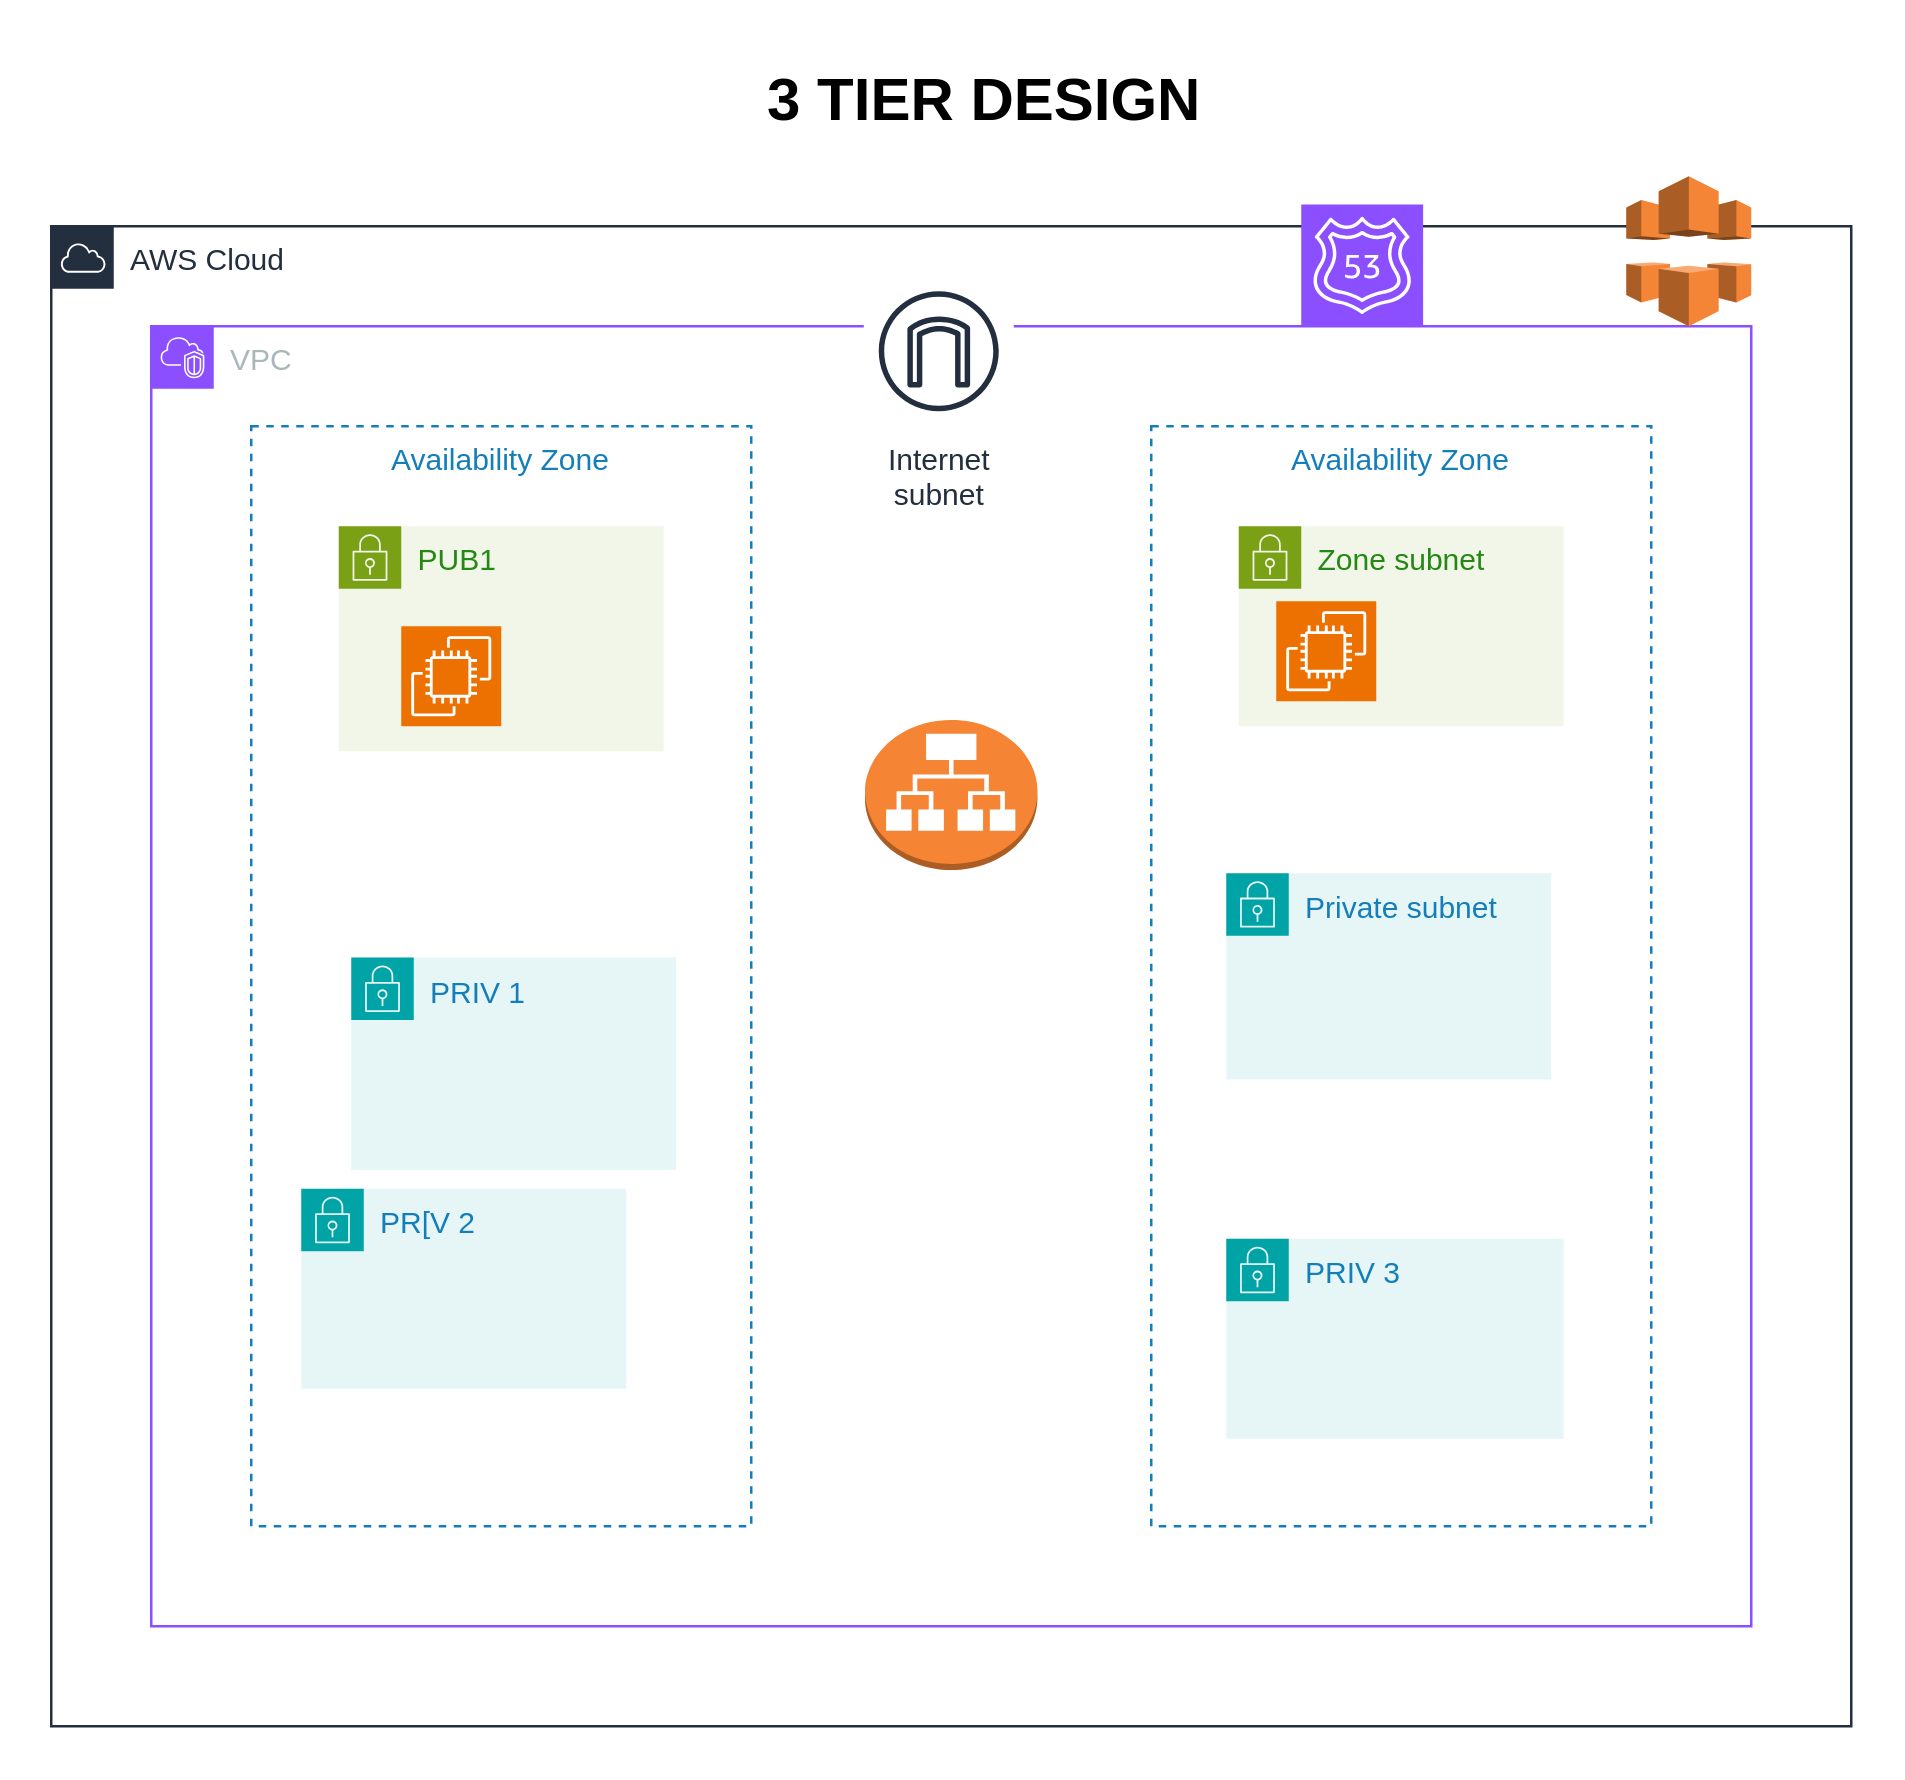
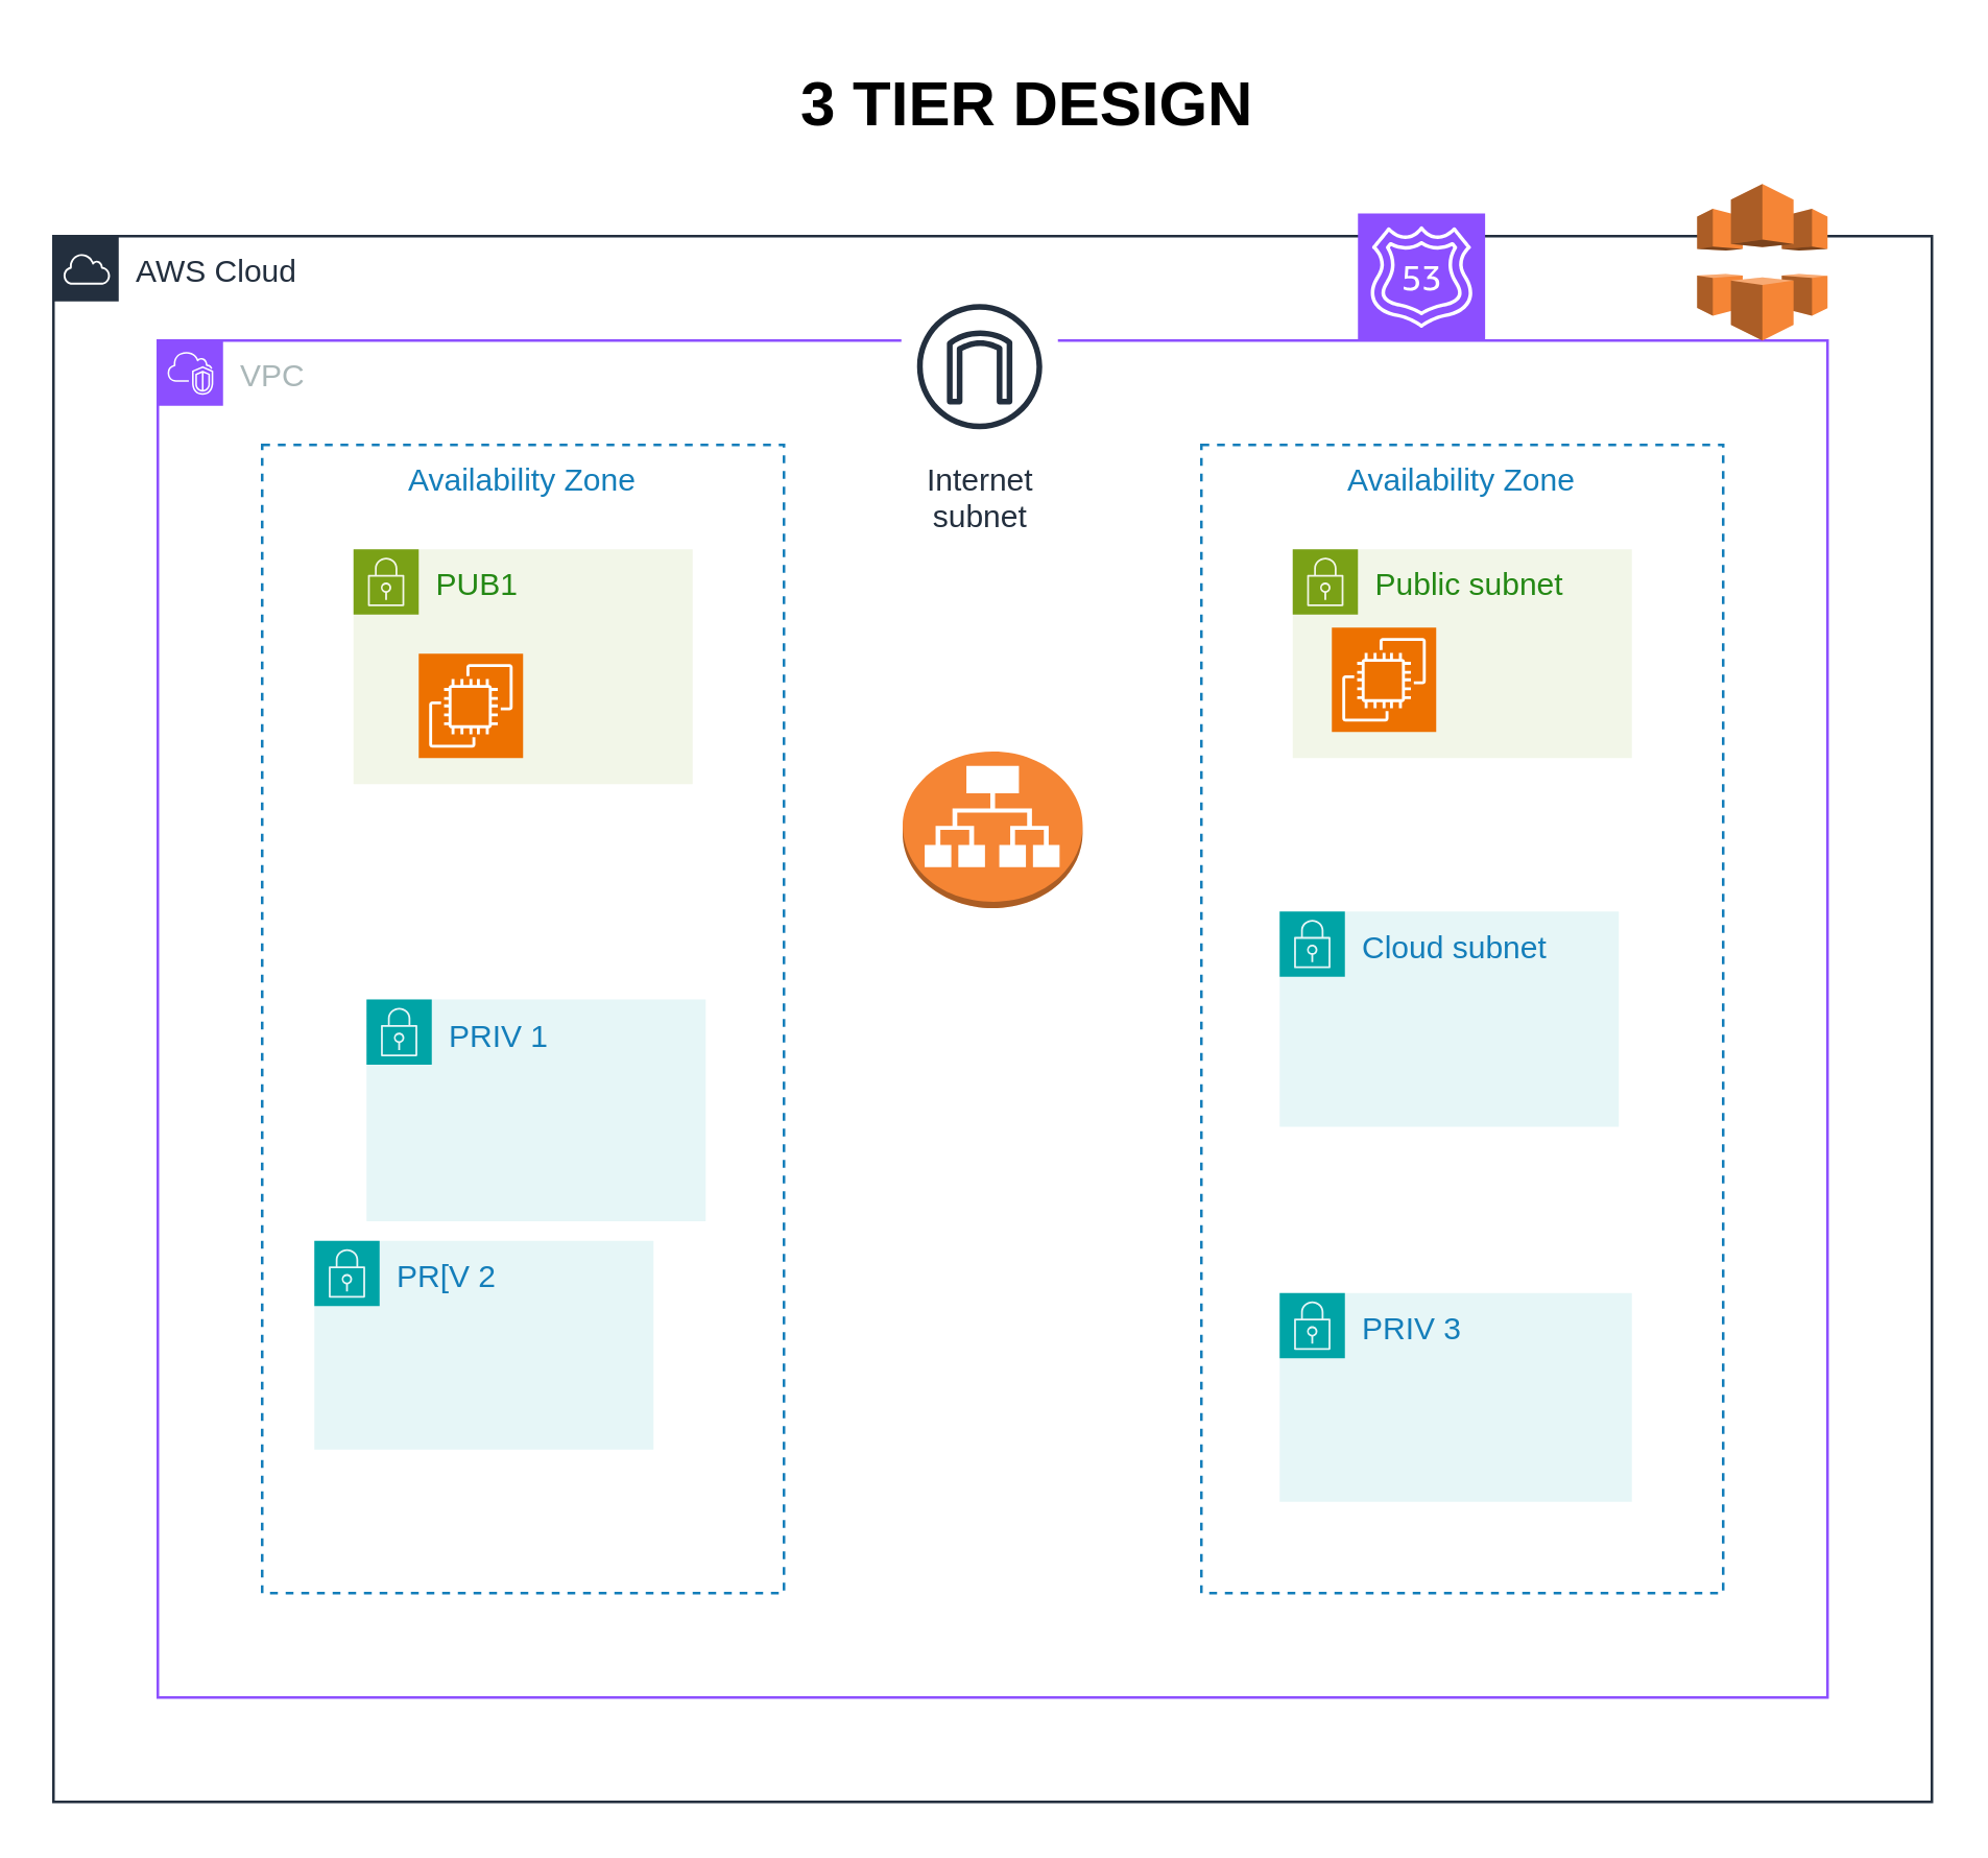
- <mxCell id="11" value="Zone subnet" style="points=[[0,0],[0.25,0],[0.5,0],[0.75,0],[1,0],[1,0.25],[1,0.5],[1,0.75],[1,1],[0.75,1],[0.5,1],[0.25,1],[0,1],[0,0.75],[0,0.5],[0,0.25]];outlineConnect=0;gradientColor=none;html=1;whiteSpace=wrap;fontSize=12;fontStyle=0;container=1;pointerEvents=0;collapsible=0;recursiveResize=0;shape=mxgraph.aws4.group;grIcon=mxgraph.aws4.group_security_group;grStroke=0;strokeColor=#7AA116;fillColor=#F2F6E8;verticalAlign=top;align=left;spacingLeft=30;fontColor=#248814;dashed=0;" parent="5" vertex="1"><mxGeometry x="435" y="80" width="130" height="80" as="geometry" /></mxCell>
+ <mxCell id="11" value="Public subnet" style="points=[[0,0],[0.25,0],[0.5,0],[0.75,0],[1,0],[1,0.25],[1,0.5],[1,0.75],[1,1],[0.75,1],[0.5,1],[0.25,1],[0,1],[0,0.75],[0,0.5],[0,0.25]];outlineConnect=0;gradientColor=none;html=1;whiteSpace=wrap;fontSize=12;fontStyle=0;container=1;pointerEvents=0;collapsible=0;recursiveResize=0;shape=mxgraph.aws4.group;grIcon=mxgraph.aws4.group_security_group;grStroke=0;strokeColor=#7AA116;fillColor=#F2F6E8;verticalAlign=top;align=left;spacingLeft=30;fontColor=#248814;dashed=0;" parent="5" vertex="1"><mxGeometry x="435" y="80" width="130" height="80" as="geometry" /></mxCell>
- <mxCell id="12" value="Private subnet" style="points=[[0,0],[0.25,0],[0.5,0],[0.75,0],[1,0],[1,0.25],[1,0.5],[1,0.75],[1,1],[0.75,1],[0.5,1],[0.25,1],[0,1],[0,0.75],[0,0.5],[0,0.25]];outlineConnect=0;gradientColor=none;html=1;whiteSpace=wrap;fontSize=12;fontStyle=0;container=1;pointerEvents=0;collapsible=0;recursiveResize=0;shape=mxgraph.aws4.group;grIcon=mxgraph.aws4.group_security_group;grStroke=0;strokeColor=#00A4A6;fillColor=#E6F6F7;verticalAlign=top;align=left;spacingLeft=30;fontColor=#147EBA;dashed=0;" parent="5" vertex="1"><mxGeometry x="430" y="218.75" width="130" height="82.5" as="geometry" /></mxCell>
+ <mxCell id="12" value="Cloud subnet" style="points=[[0,0],[0.25,0],[0.5,0],[0.75,0],[1,0],[1,0.25],[1,0.5],[1,0.75],[1,1],[0.75,1],[0.5,1],[0.25,1],[0,1],[0,0.75],[0,0.5],[0,0.25]];outlineConnect=0;gradientColor=none;html=1;whiteSpace=wrap;fontSize=12;fontStyle=0;container=1;pointerEvents=0;collapsible=0;recursiveResize=0;shape=mxgraph.aws4.group;grIcon=mxgraph.aws4.group_security_group;grStroke=0;strokeColor=#00A4A6;fillColor=#E6F6F7;verticalAlign=top;align=left;spacingLeft=30;fontColor=#147EBA;dashed=0;" parent="5" vertex="1"><mxGeometry x="430" y="218.75" width="130" height="82.5" as="geometry" /></mxCell>
